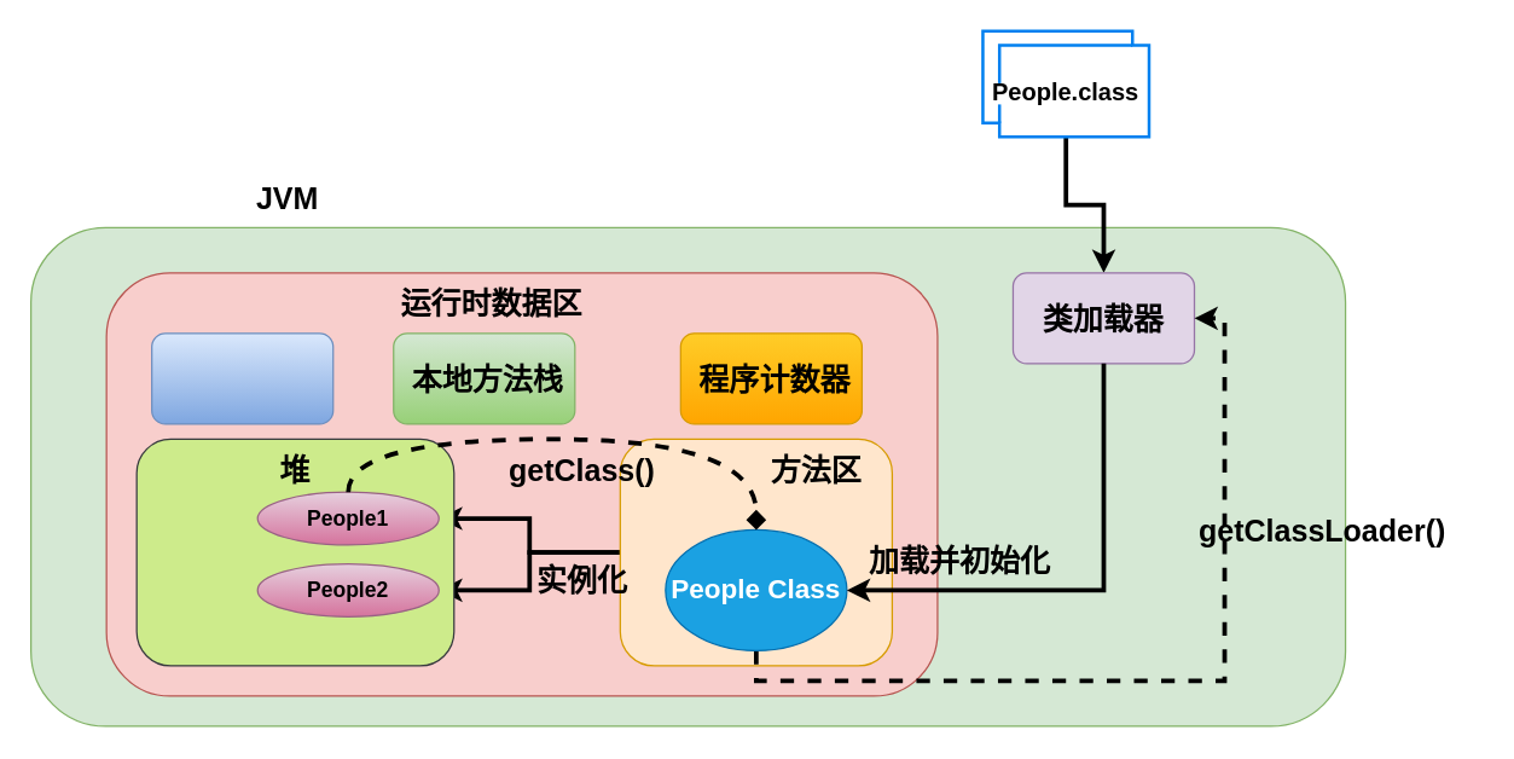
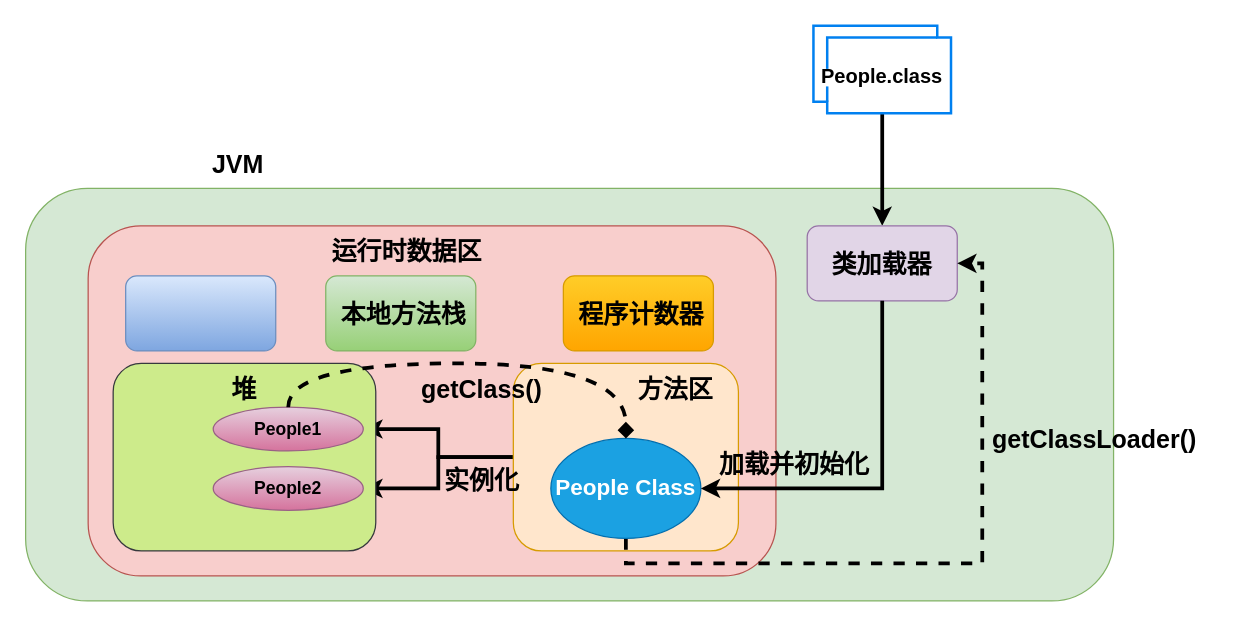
- <mxCell id="7" value="&lt;font style=&quot;font-size: 20px&quot;&gt;&lt;b&gt;类加载器&lt;/b&gt;&lt;/font&gt;" style="rounded=1;whiteSpace=wrap;html=1;fillColor=#e1d5e7;strokeColor=#9673a6;" vertex="1" parent="1"><mxGeometry x="670" y="180" width="120" height="60" as="geometry" /></mxCell>
+ <mxCell id="7" value="&lt;font style=&quot;font-size: 20px&quot;&gt;&lt;b&gt;类加载器&lt;/b&gt;&lt;/font&gt;" style="rounded=1;whiteSpace=wrap;html=1;fillColor=#e1d5e7;strokeColor=#9673a6;" vertex="1" parent="1"><mxGeometry x="645" y="180" width="120" height="60" as="geometry" /></mxCell>
